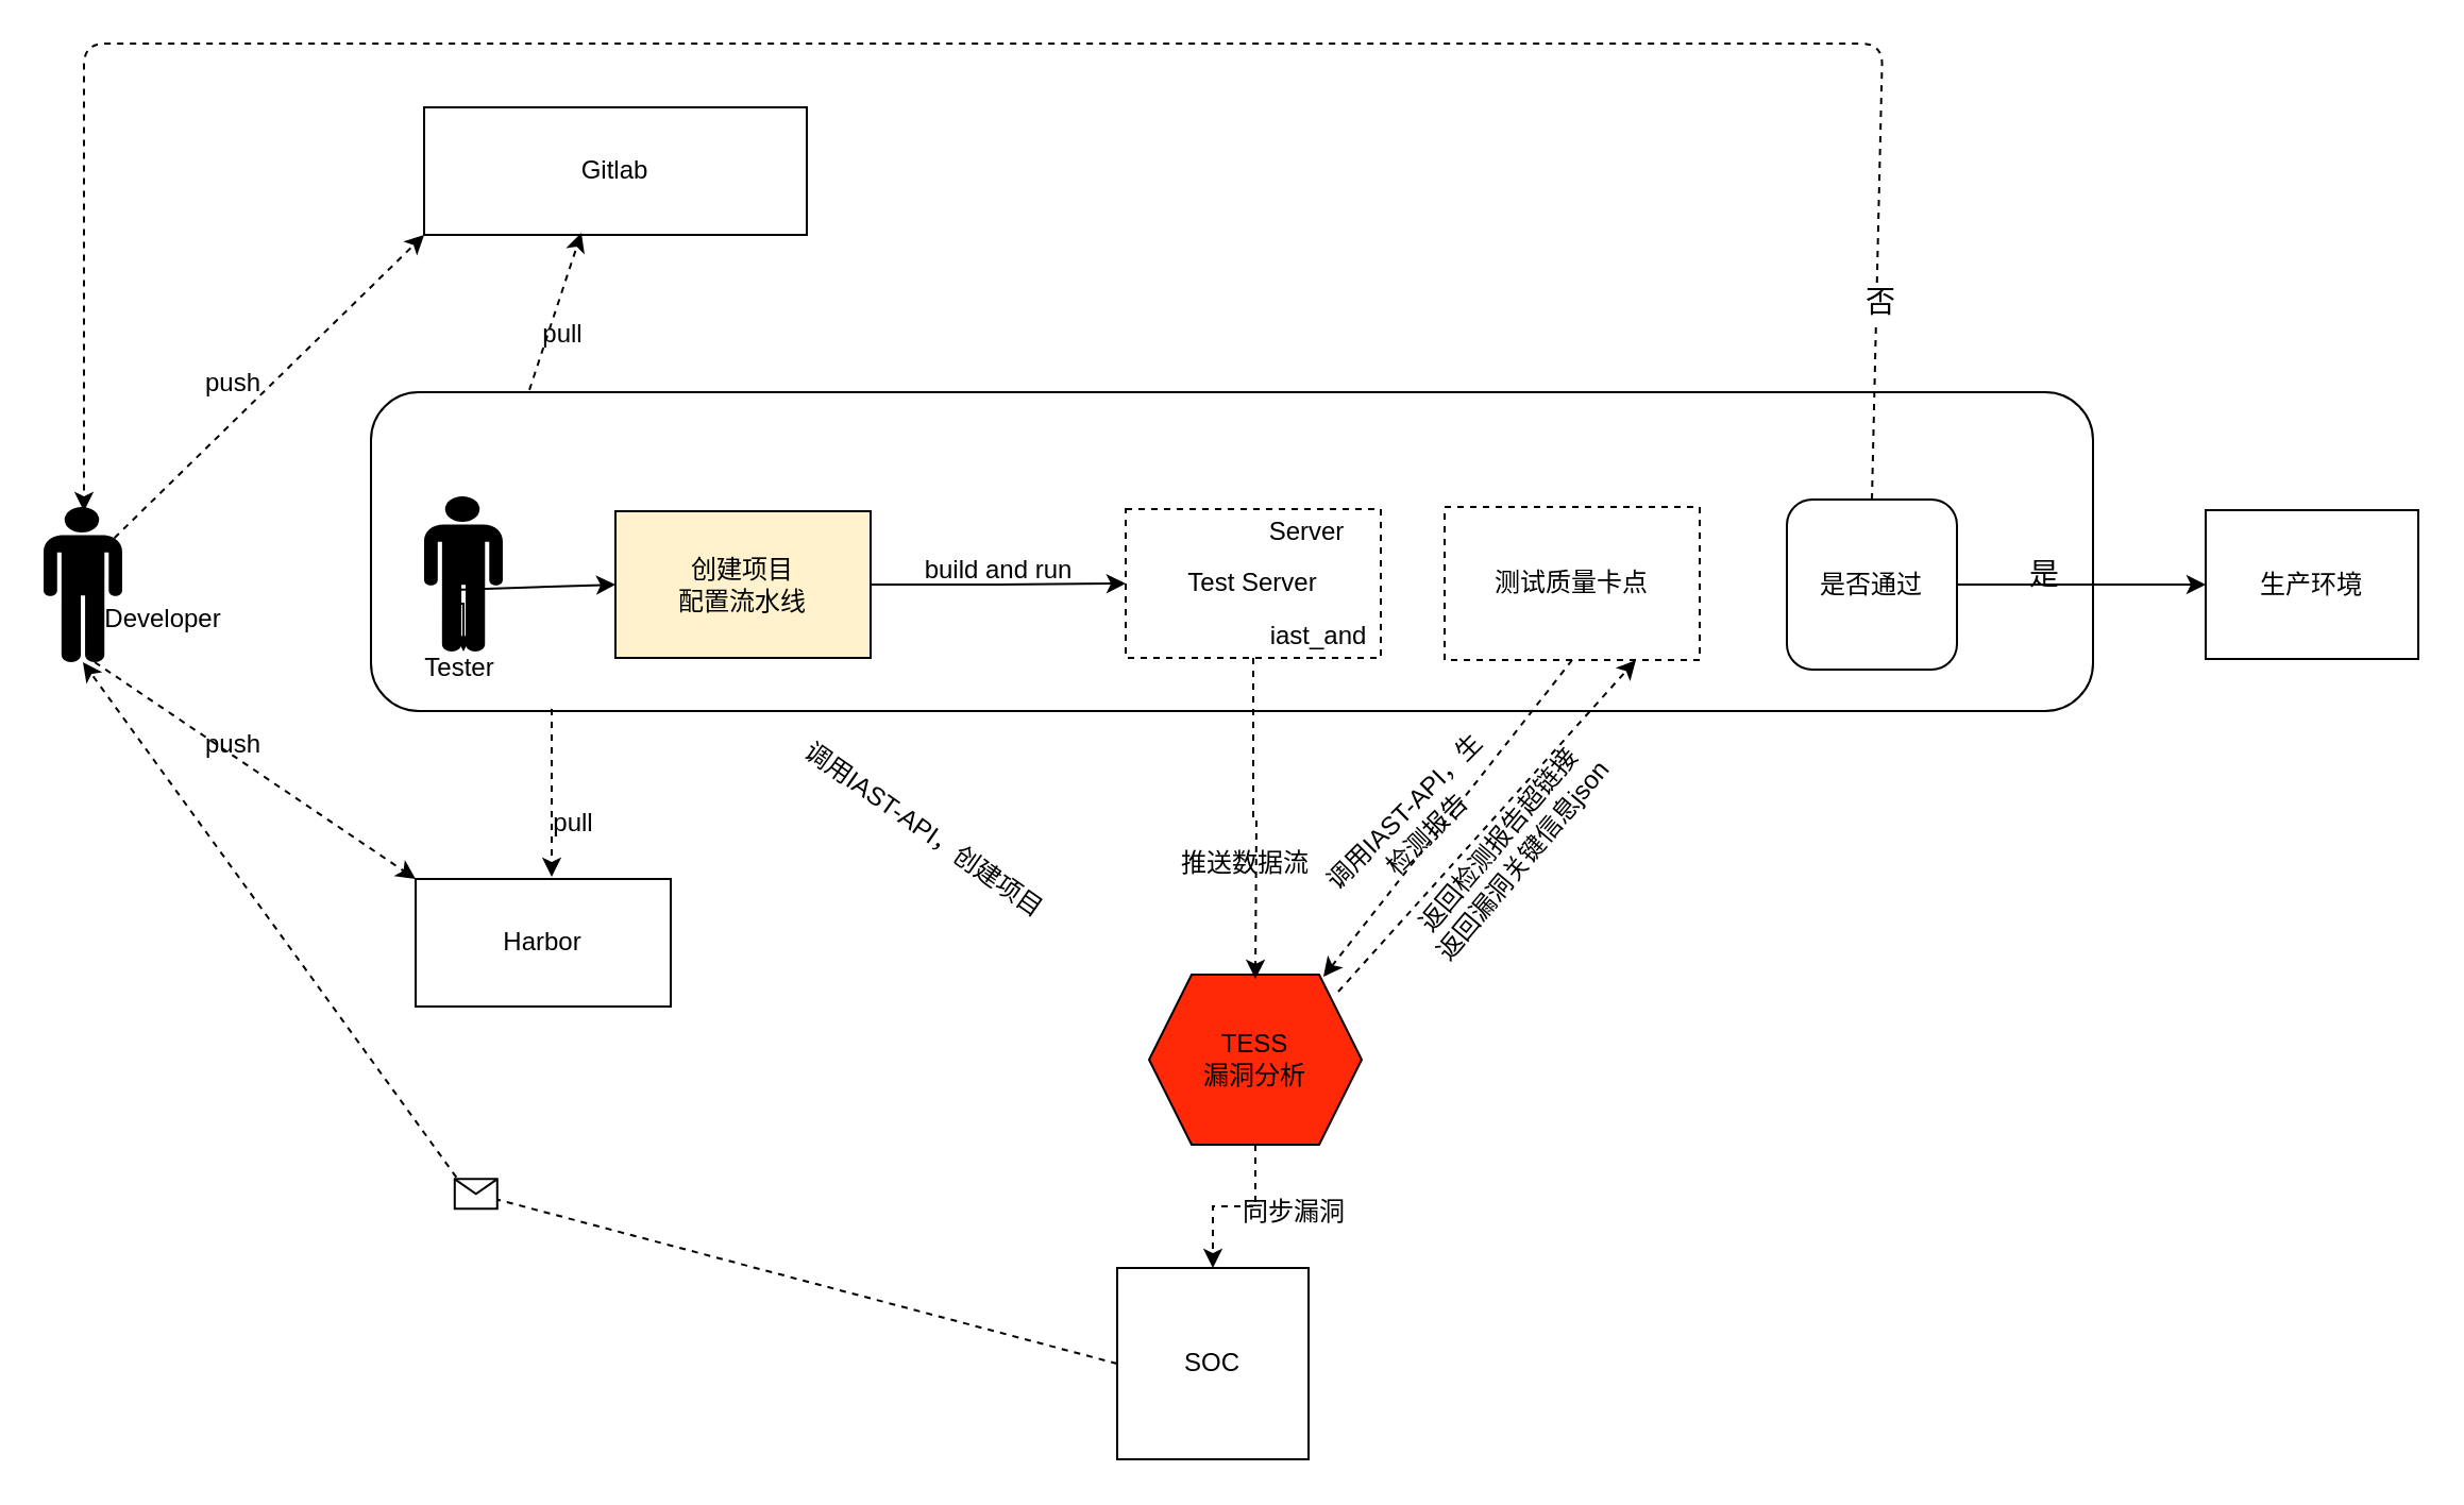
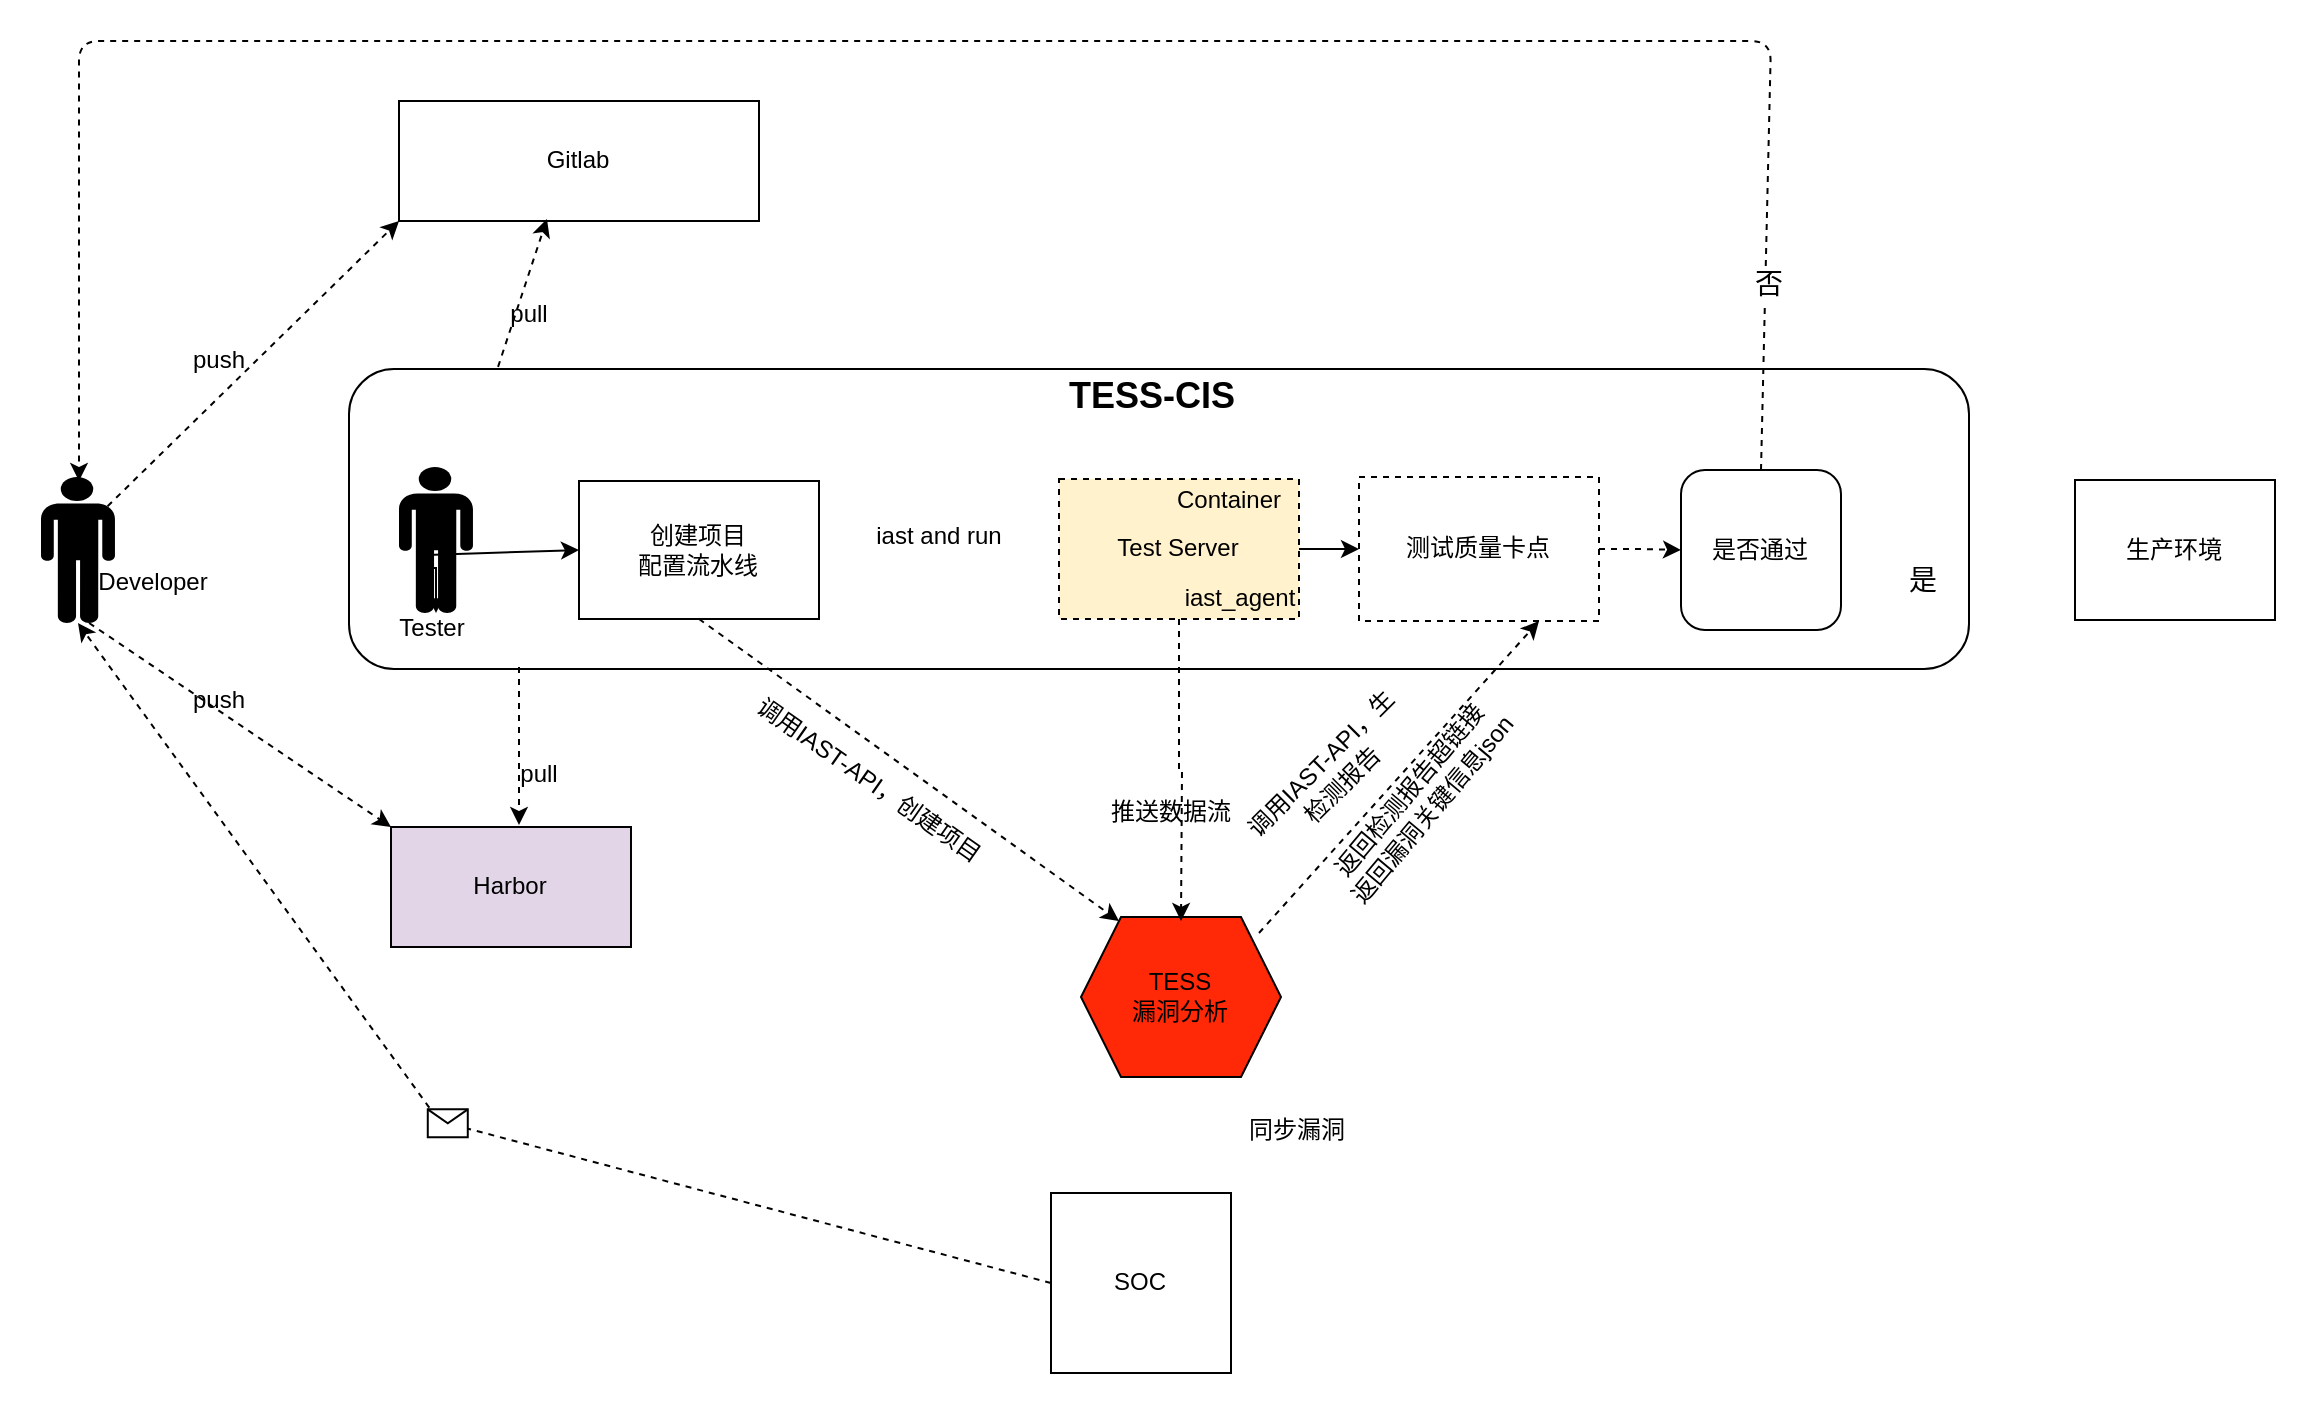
+ <mxCell id="33" value="&lt;b&gt;&lt;font style=&quot;font-size: 18px&quot;&gt;TESS-CIS&lt;/font&gt;&lt;/b&gt;" style="text;html=1;strokeColor=none;fillColor=none;align=center;verticalAlign=middle;whiteSpace=wrap;rounded=0;" parent="1" vertex="1"><mxGeometry x="521" y="188" width="110" height="20" as="geometry" /></mxCell>
- <mxCell id="22" value="Server" style="text;html=1;align=center;verticalAlign=middle;resizable=0;points=[];autosize=1;" parent="1" vertex="1"><mxGeometry x="579" y="240" width="70" height="20" as="geometry" /></mxCell>
+ <mxCell id="22" value="Container" style="text;html=1;align=center;verticalAlign=middle;resizable=0;points=[];autosize=1;" parent="1" vertex="1"><mxGeometry x="579" y="240" width="70" height="20" as="geometry" /></mxCell>
- <mxCell id="21" value="build and run" style="text;html=1;align=center;verticalAlign=middle;resizable=0;points=[];autosize=1;" parent="1" vertex="1"><mxGeometry x="429" y="258" width="80" height="20" as="geometry" /></mxCell>
+ <mxCell id="21" value="iast and run" style="text;html=1;align=center;verticalAlign=middle;resizable=0;points=[];autosize=1;" parent="1" vertex="1"><mxGeometry x="429" y="258" width="80" height="20" as="geometry" /></mxCell>
- <mxCell id="16" value="&lt;font style=&quot;font-size: 14px&quot;&gt;是&lt;/font&gt;" style="text;html=1;align=center;verticalAlign=middle;resizable=0;points=[];autosize=1;" parent="1" vertex="1"><mxGeometry x="946" y="260" width="30" height="20" as="geometry" /></mxCell>
+ <mxCell id="16" value="&lt;font style=&quot;font-size: 14px&quot;&gt;是&lt;/font&gt;" style="text;html=1;align=center;verticalAlign=middle;resizable=0;points=[];autosize=1;" parent="1" vertex="1"><mxGeometry x="946" y="280" width="30" height="20" as="geometry" /></mxCell>
- <mxCell id="20" value="&lt;div&gt;Test Server&lt;/div&gt;" style="rounded=0;whiteSpace=wrap;html=1;dashed=1;" parent="1" vertex="1"><mxGeometry x="529" y="239" width="120" height="70" as="geometry" /></mxCell>
+ <mxCell id="20" value="&lt;div&gt;Test Server&lt;/div&gt;" style="rounded=0;whiteSpace=wrap;html=1;dashed=1;fillColor=#fff2cc;" parent="1" vertex="1"><mxGeometry x="529" y="239" width="120" height="70" as="geometry" /></mxCell>
+ <mxCell id="19" value="" style="edgeStyle=orthogonalEdgeStyle;rounded=0;orthogonalLoop=1;jettySize=auto;html=1;" edge="1" parent="1" source="20" target="42"><mxGeometry relative="1" as="geometry" /></mxCell>
+ <mxCell id="17" value="" style="edgeStyle=orthogonalEdgeStyle;rounded=0;orthogonalLoop=1;jettySize=auto;html=1;dashed=1;" parent="1" source="42" target="13" edge="1"><mxGeometry relative="1" as="geometry" /></mxCell>
- <mxCell id="4" value="&lt;div&gt;创建项目&lt;/div&gt;&lt;div&gt;配置流水线&lt;/div&gt;" style="rounded=0;whiteSpace=wrap;html=1;fillColor=#fff2cc;" parent="1" vertex="1"><mxGeometry x="289" y="240" width="120" height="69" as="geometry" /></mxCell>
+ <mxCell id="4" value="&lt;div&gt;创建项目&lt;/div&gt;&lt;div&gt;配置流水线&lt;/div&gt;" style="rounded=0;whiteSpace=wrap;html=1;" parent="1" vertex="1"><mxGeometry x="289" y="240" width="120" height="69" as="geometry" /></mxCell>
- <mxCell id="3" value="" style="edgeStyle=orthogonalEdgeStyle;rounded=0;orthogonalLoop=1;jettySize=auto;html=1;" parent="1" source="4" target="20" edge="1"><mxGeometry relative="1" as="geometry" /></mxCell>
- <mxCell id="5" value="" style="edgeStyle=orthogonalEdgeStyle;rounded=0;orthogonalLoop=1;jettySize=auto;html=1;exitX=1;exitY=0.5;exitDx=0;exitDy=0;" parent="1" source="13" target="7" edge="1"><mxGeometry relative="1" as="geometry"><mxPoint x="967" y="274.5" as="sourcePoint" /></mxGeometry></mxCell>
- <mxCell id="39" value="iast_and" style="text;html=1;strokeColor=none;fillColor=none;align=center;verticalAlign=middle;whiteSpace=wrap;rounded=0;" vertex="1" parent="1"><mxGeometry x="600" y="289" width="40" height="20" as="geometry" /></mxCell>
+ <mxCell id="39" value="iast_agent" style="text;html=1;strokeColor=none;fillColor=none;align=center;verticalAlign=middle;whiteSpace=wrap;rounded=0;" vertex="1" parent="1"><mxGeometry x="600" y="289" width="40" height="20" as="geometry" /></mxCell>
- <mxCell id="43" value="" style="endArrow=classic;html=1;exitX=0.5;exitY=1;exitDx=0;exitDy=0;entryX=0.82;entryY=0.013;entryDx=0;entryDy=0;entryPerimeter=0;dashed=1" edge="1" parent="1" source="42" target="6"><mxGeometry width="50" height="50" relative="1" as="geometry"><mxPoint x="619" y="330" as="sourcePoint" /><mxPoint x="669" y="280" as="targetPoint" /></mxGeometry></mxCell>
+ <mxCell id="40" value="" style="endArrow=classic;html=1;exitX=0.5;exitY=1;exitDx=0;exitDy=0;entryX=0.19;entryY=0.025;entryDx=0;entryDy=0;entryPerimeter=0;dashed=1;" edge="1" parent="1" source="4" target="6"><mxGeometry width="50" height="50" relative="1" as="geometry"><mxPoint x="619" y="410" as="sourcePoint" /><mxPoint x="669" y="360" as="targetPoint" /></mxGeometry></mxCell>
- <mxCell id="24" value="Harbor" style="rounded=0;whiteSpace=wrap;html=1;" parent="1" vertex="1"><mxGeometry x="195" y="413" width="120" height="60" as="geometry" /></mxCell>
+ <mxCell id="24" value="Harbor" style="rounded=0;whiteSpace=wrap;html=1;fillColor=#e1d5e7;" parent="1" vertex="1"><mxGeometry x="195" y="413" width="120" height="60" as="geometry" /></mxCell>
- <mxCell id="12" value="" style="edgeStyle=orthogonalEdgeStyle;rounded=0;orthogonalLoop=1;jettySize=auto;html=1;dashed=1;" parent="1" source="6" target="11" edge="1"><mxGeometry relative="1" as="geometry"><mxPoint x="590" y="538" as="sourcePoint" /><mxPoint x="590" y="687" as="targetPoint" /></mxGeometry></mxCell>
- <mxCell id="34" value="同步漏洞" style="text;html=1;align=center;verticalAlign=middle;resizable=0;points=[];autosize=1;" parent="1" vertex="1"><mxGeometry x="578" y="560" width="60" height="20" as="geometry" /></mxCell>
+ <mxCell id="34" value="同步漏洞" style="text;html=1;align=center;verticalAlign=middle;resizable=0;points=[];autosize=1;" parent="1" vertex="1"><mxGeometry x="618" y="555" width="60" height="20" as="geometry" /></mxCell>
